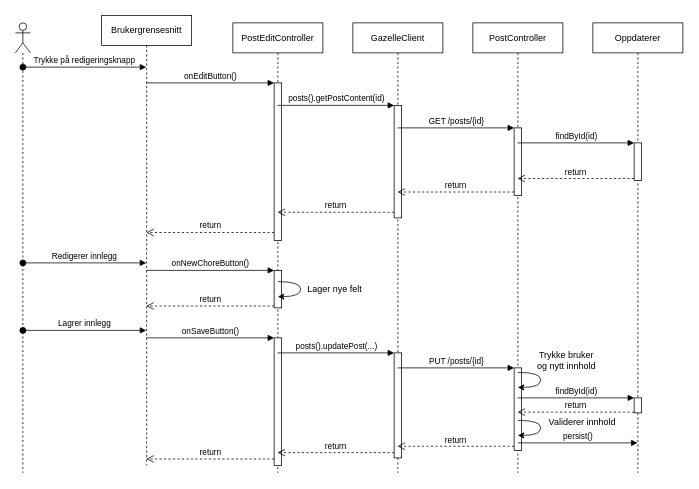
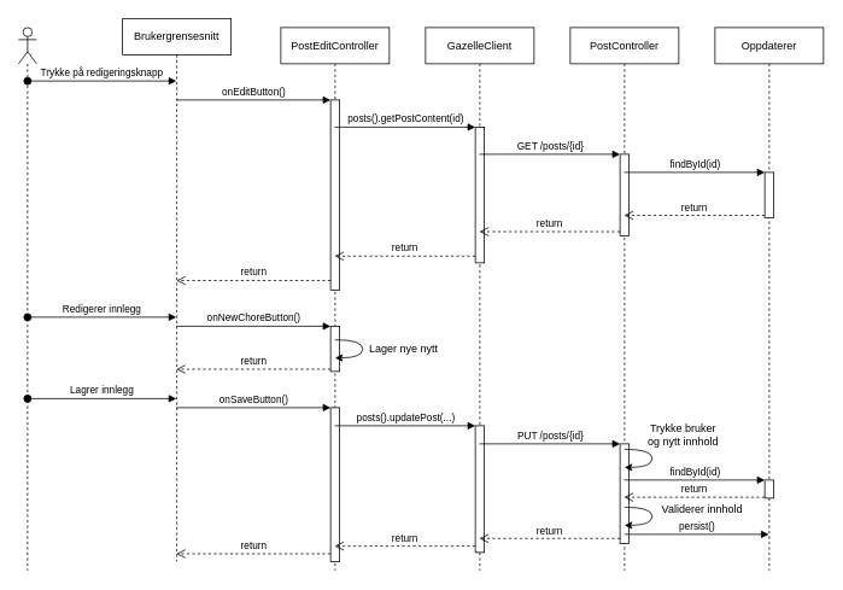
- <mxCell id="30" value="Lager nye felt" style="text;html=1;strokeColor=none;fillColor=none;align=center;verticalAlign=middle;whiteSpace=wrap;rounded=0;" vertex="1" parent="1"><mxGeometry x="400.5" y="375" width="90" height="20" as="geometry" /></mxCell>
+ <mxCell id="30" value="Lager nye nytt" style="text;html=1;strokeColor=none;fillColor=none;align=center;verticalAlign=middle;whiteSpace=wrap;rounded=0;" vertex="1" parent="1"><mxGeometry x="400.5" y="375" width="90" height="20" as="geometry" /></mxCell>
